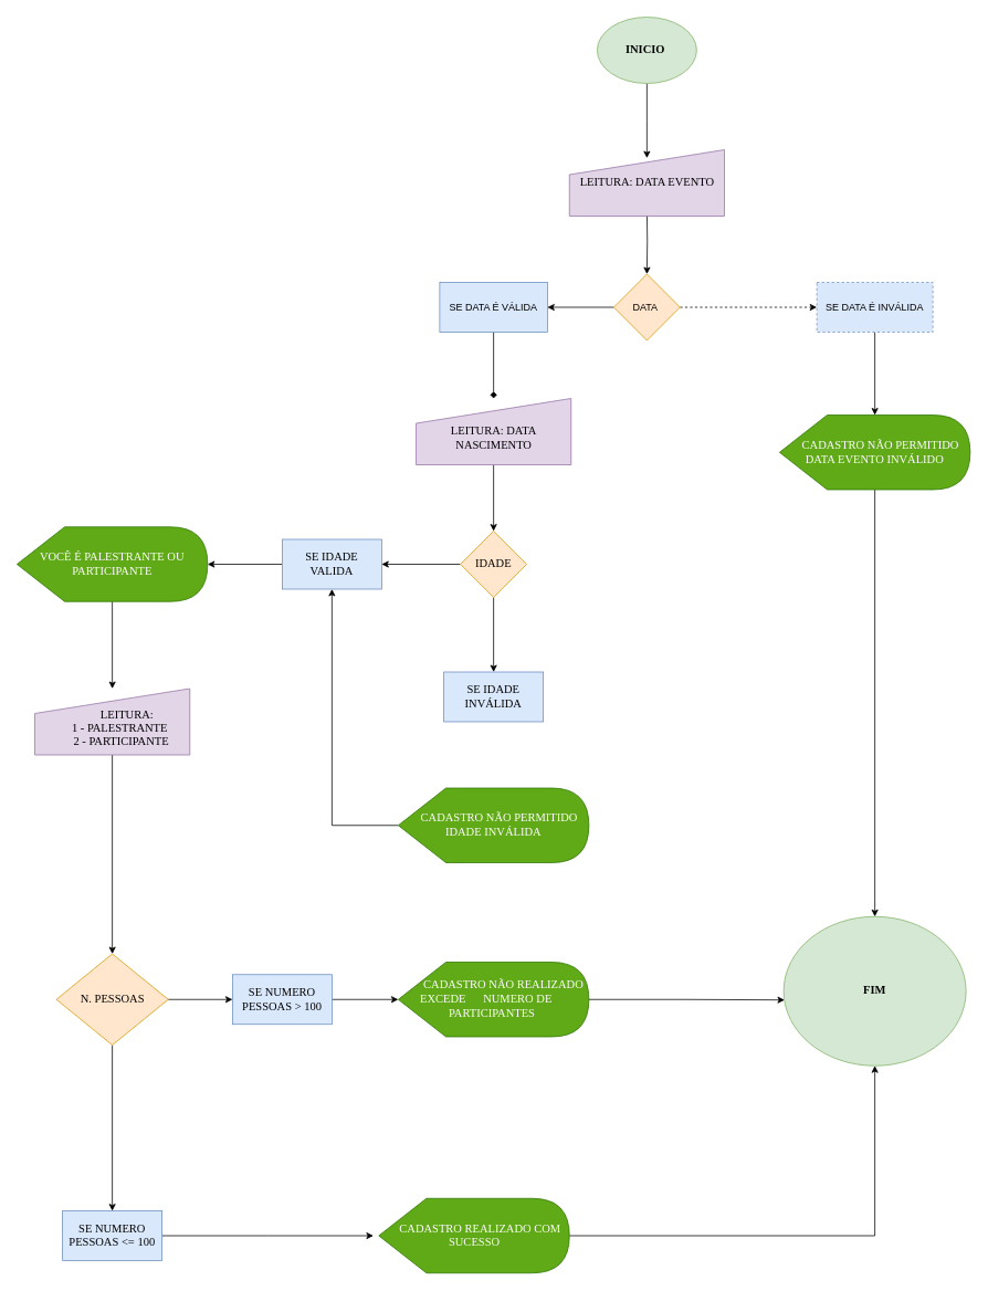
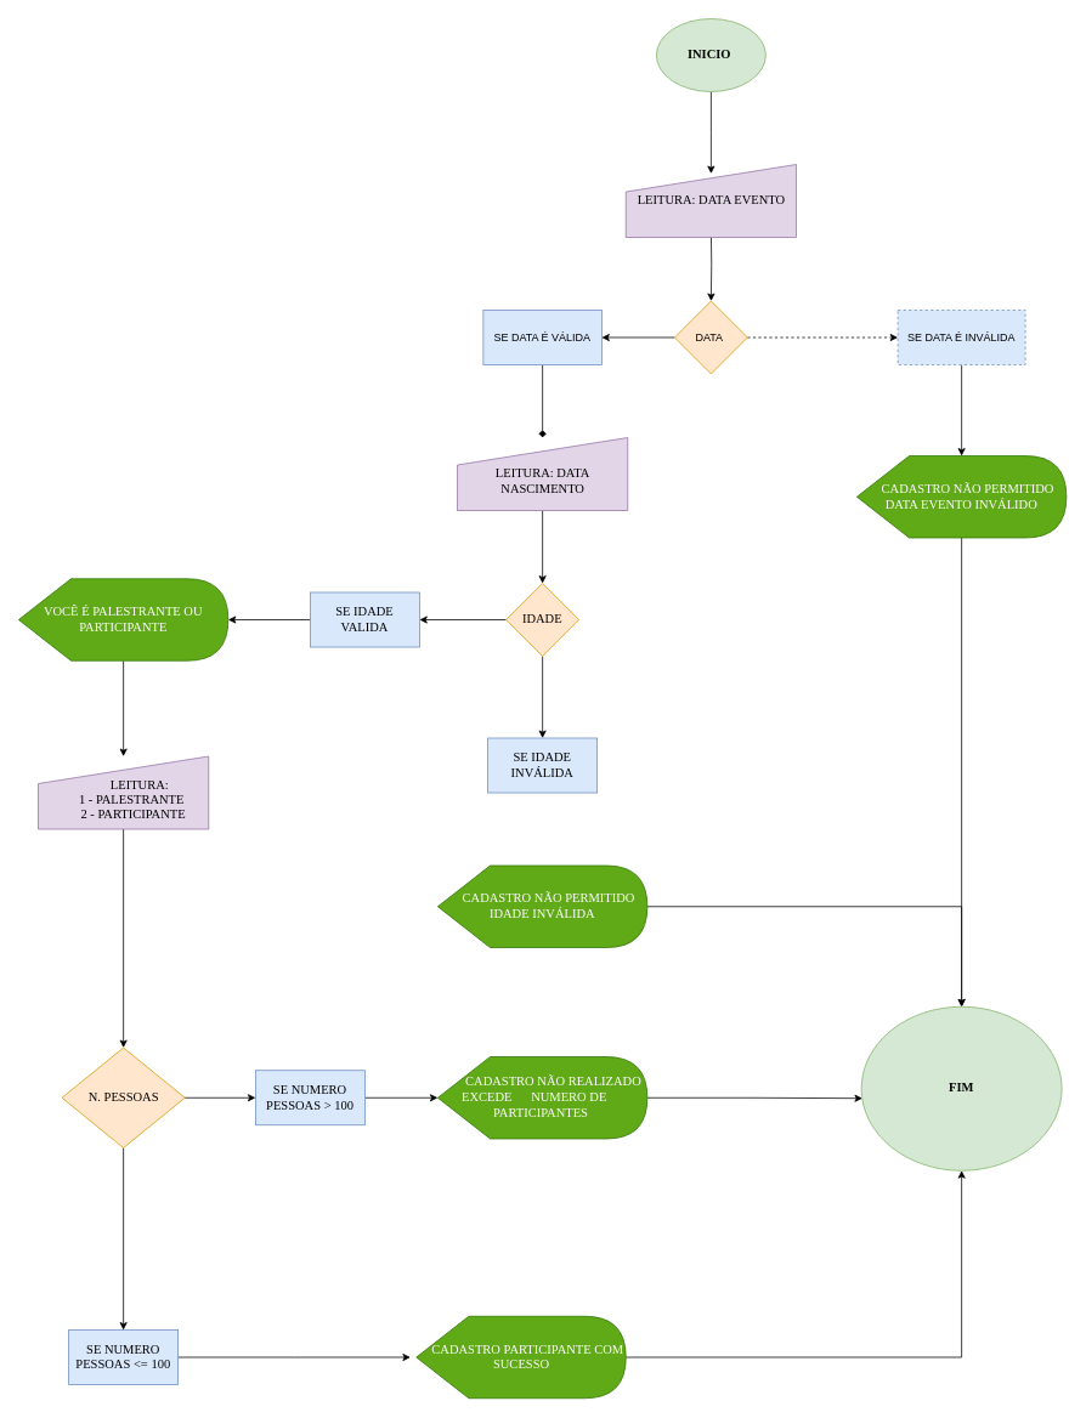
- <mxCell id="21" style="edgeStyle=orthogonalEdgeStyle;rounded=0;orthogonalLoop=1;jettySize=auto;html=1;fontFamily=Comic Sans MS;fontSize=14;" edge="1" parent="1" source="22" target="24"><mxGeometry relative="1" as="geometry" /></mxCell>
+ <mxCell id="21" style="edgeStyle=orthogonalEdgeStyle;rounded=0;orthogonalLoop=1;jettySize=auto;html=1;entryX=0.5;entryY=0;entryDx=0;entryDy=0;fontFamily=Comic Sans MS;fontSize=14;" edge="1" parent="1" source="22" target="40"><mxGeometry relative="1" as="geometry" /></mxCell>
- <mxCell id="35" value="&amp;nbsp; &amp;nbsp; CADASTRO REALIZADO COM SUCESSO" style="shape=display;whiteSpace=wrap;html=1;fontFamily=Comic Sans MS;fontSize=14;fillColor=#60a917;fontColor=#ffffff;strokeColor=#2D7600;" vertex="1" parent="1"><mxGeometry x="456.5" y="1445" width="230" height="90" as="geometry" /></mxCell>
+ <mxCell id="35" value="&amp;nbsp; &amp;nbsp; CADASTRO PARTICIPANTE COM SUCESSO" style="shape=display;whiteSpace=wrap;html=1;fontFamily=Comic Sans MS;fontSize=14;fillColor=#60a917;fontColor=#ffffff;strokeColor=#2D7600;" vertex="1" parent="1"><mxGeometry x="456.5" y="1445" width="230" height="90" as="geometry" /></mxCell>
